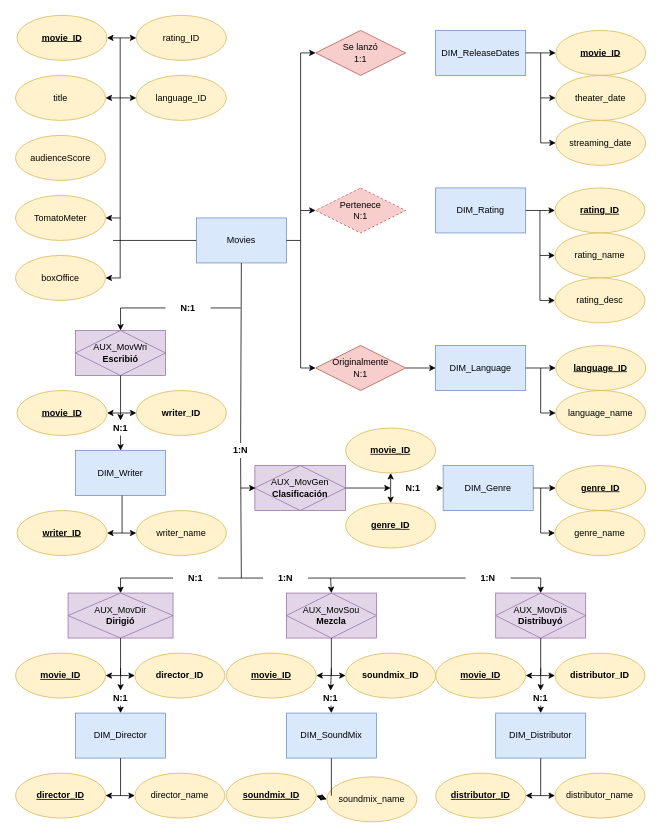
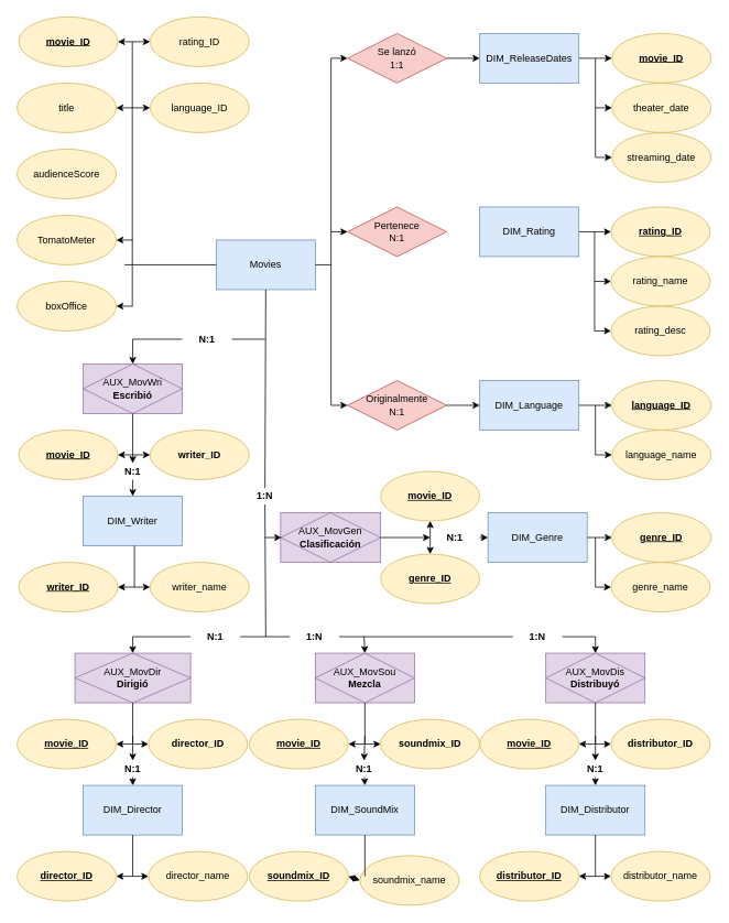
+ <mxCell id="11" style="edgeStyle=orthogonalEdgeStyle;rounded=0;orthogonalLoop=1;jettySize=auto;html=1;exitX=1;exitY=0.5;exitDx=0;exitDy=0;entryX=0;entryY=0.5;entryDx=0;entryDy=0;" parent="1" source="12" target="6" edge="1"><mxGeometry relative="1" as="geometry" /></mxCell>
- <mxCell id="13" value="Pertenece&lt;br&gt;N:1" style="rhombus;whiteSpace=wrap;html=1;fillColor=#f8cecc;strokeColor=#b85450;dashed=1;" parent="1" vertex="1"><mxGeometry x="420" y="250" width="120" height="60" as="geometry" /></mxCell>
+ <mxCell id="13" value="Pertenece&lt;br&gt;N:1" style="rhombus;whiteSpace=wrap;html=1;fillColor=#f8cecc;strokeColor=#b85450;" parent="1" vertex="1"><mxGeometry x="420" y="250" width="120" height="60" as="geometry" /></mxCell>
